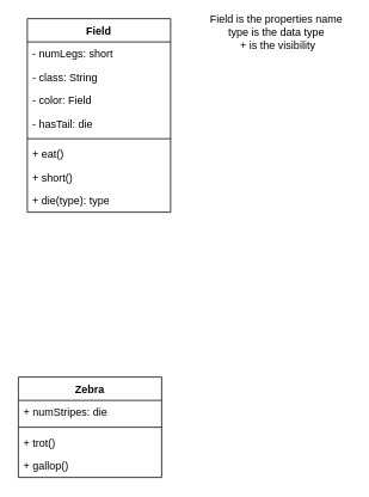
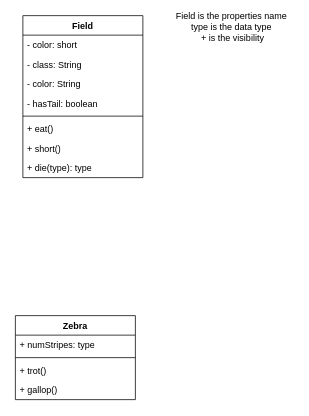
- <mxCell id="3" value="- numLegs: short" style="text;strokeColor=none;fillColor=none;align=left;verticalAlign=top;spacingLeft=4;spacingRight=4;overflow=hidden;rotatable=0;points=[[0,0.5],[1,0.5]];portConstraint=eastwest;whiteSpace=wrap;html=1;" vertex="1" parent="2"><mxGeometry y="26" width="160" height="26" as="geometry" /></mxCell>
+ <mxCell id="3" value="- color: short" style="text;strokeColor=none;fillColor=none;align=left;verticalAlign=top;spacingLeft=4;spacingRight=4;overflow=hidden;rotatable=0;points=[[0,0.5],[1,0.5]];portConstraint=eastwest;whiteSpace=wrap;html=1;" vertex="1" parent="2"><mxGeometry y="26" width="160" height="26" as="geometry" /></mxCell>
- <mxCell id="5" value="- color: Field" style="text;strokeColor=none;fillColor=none;align=left;verticalAlign=top;spacingLeft=4;spacingRight=4;overflow=hidden;rotatable=0;points=[[0,0.5],[1,0.5]];portConstraint=eastwest;whiteSpace=wrap;html=1;" vertex="1" parent="2"><mxGeometry y="78" width="160" height="26" as="geometry" /></mxCell>
+ <mxCell id="5" value="- color: String" style="text;strokeColor=none;fillColor=none;align=left;verticalAlign=top;spacingLeft=4;spacingRight=4;overflow=hidden;rotatable=0;points=[[0,0.5],[1,0.5]];portConstraint=eastwest;whiteSpace=wrap;html=1;" vertex="1" parent="2"><mxGeometry y="78" width="160" height="26" as="geometry" /></mxCell>
- <mxCell id="6" value="- hasTail: die" style="text;strokeColor=none;fillColor=none;align=left;verticalAlign=top;spacingLeft=4;spacingRight=4;overflow=hidden;rotatable=0;points=[[0,0.5],[1,0.5]];portConstraint=eastwest;whiteSpace=wrap;html=1;" vertex="1" parent="2"><mxGeometry y="104" width="160" height="26" as="geometry" /></mxCell>
+ <mxCell id="6" value="- hasTail: boolean" style="text;strokeColor=none;fillColor=none;align=left;verticalAlign=top;spacingLeft=4;spacingRight=4;overflow=hidden;rotatable=0;points=[[0,0.5],[1,0.5]];portConstraint=eastwest;whiteSpace=wrap;html=1;" vertex="1" parent="2"><mxGeometry y="104" width="160" height="26" as="geometry" /></mxCell>
- <mxCell id="13" value="+ numStripes: die" style="text;strokeColor=none;fillColor=none;align=left;verticalAlign=top;spacingLeft=4;spacingRight=4;overflow=hidden;rotatable=0;points=[[0,0.5],[1,0.5]];portConstraint=eastwest;whiteSpace=wrap;html=1;" vertex="1" parent="12"><mxGeometry y="26" width="160" height="26" as="geometry" /></mxCell>
+ <mxCell id="13" value="+ numStripes: type" style="text;strokeColor=none;fillColor=none;align=left;verticalAlign=top;spacingLeft=4;spacingRight=4;overflow=hidden;rotatable=0;points=[[0,0.5],[1,0.5]];portConstraint=eastwest;whiteSpace=wrap;html=1;" vertex="1" parent="12"><mxGeometry y="26" width="160" height="26" as="geometry" /></mxCell>
